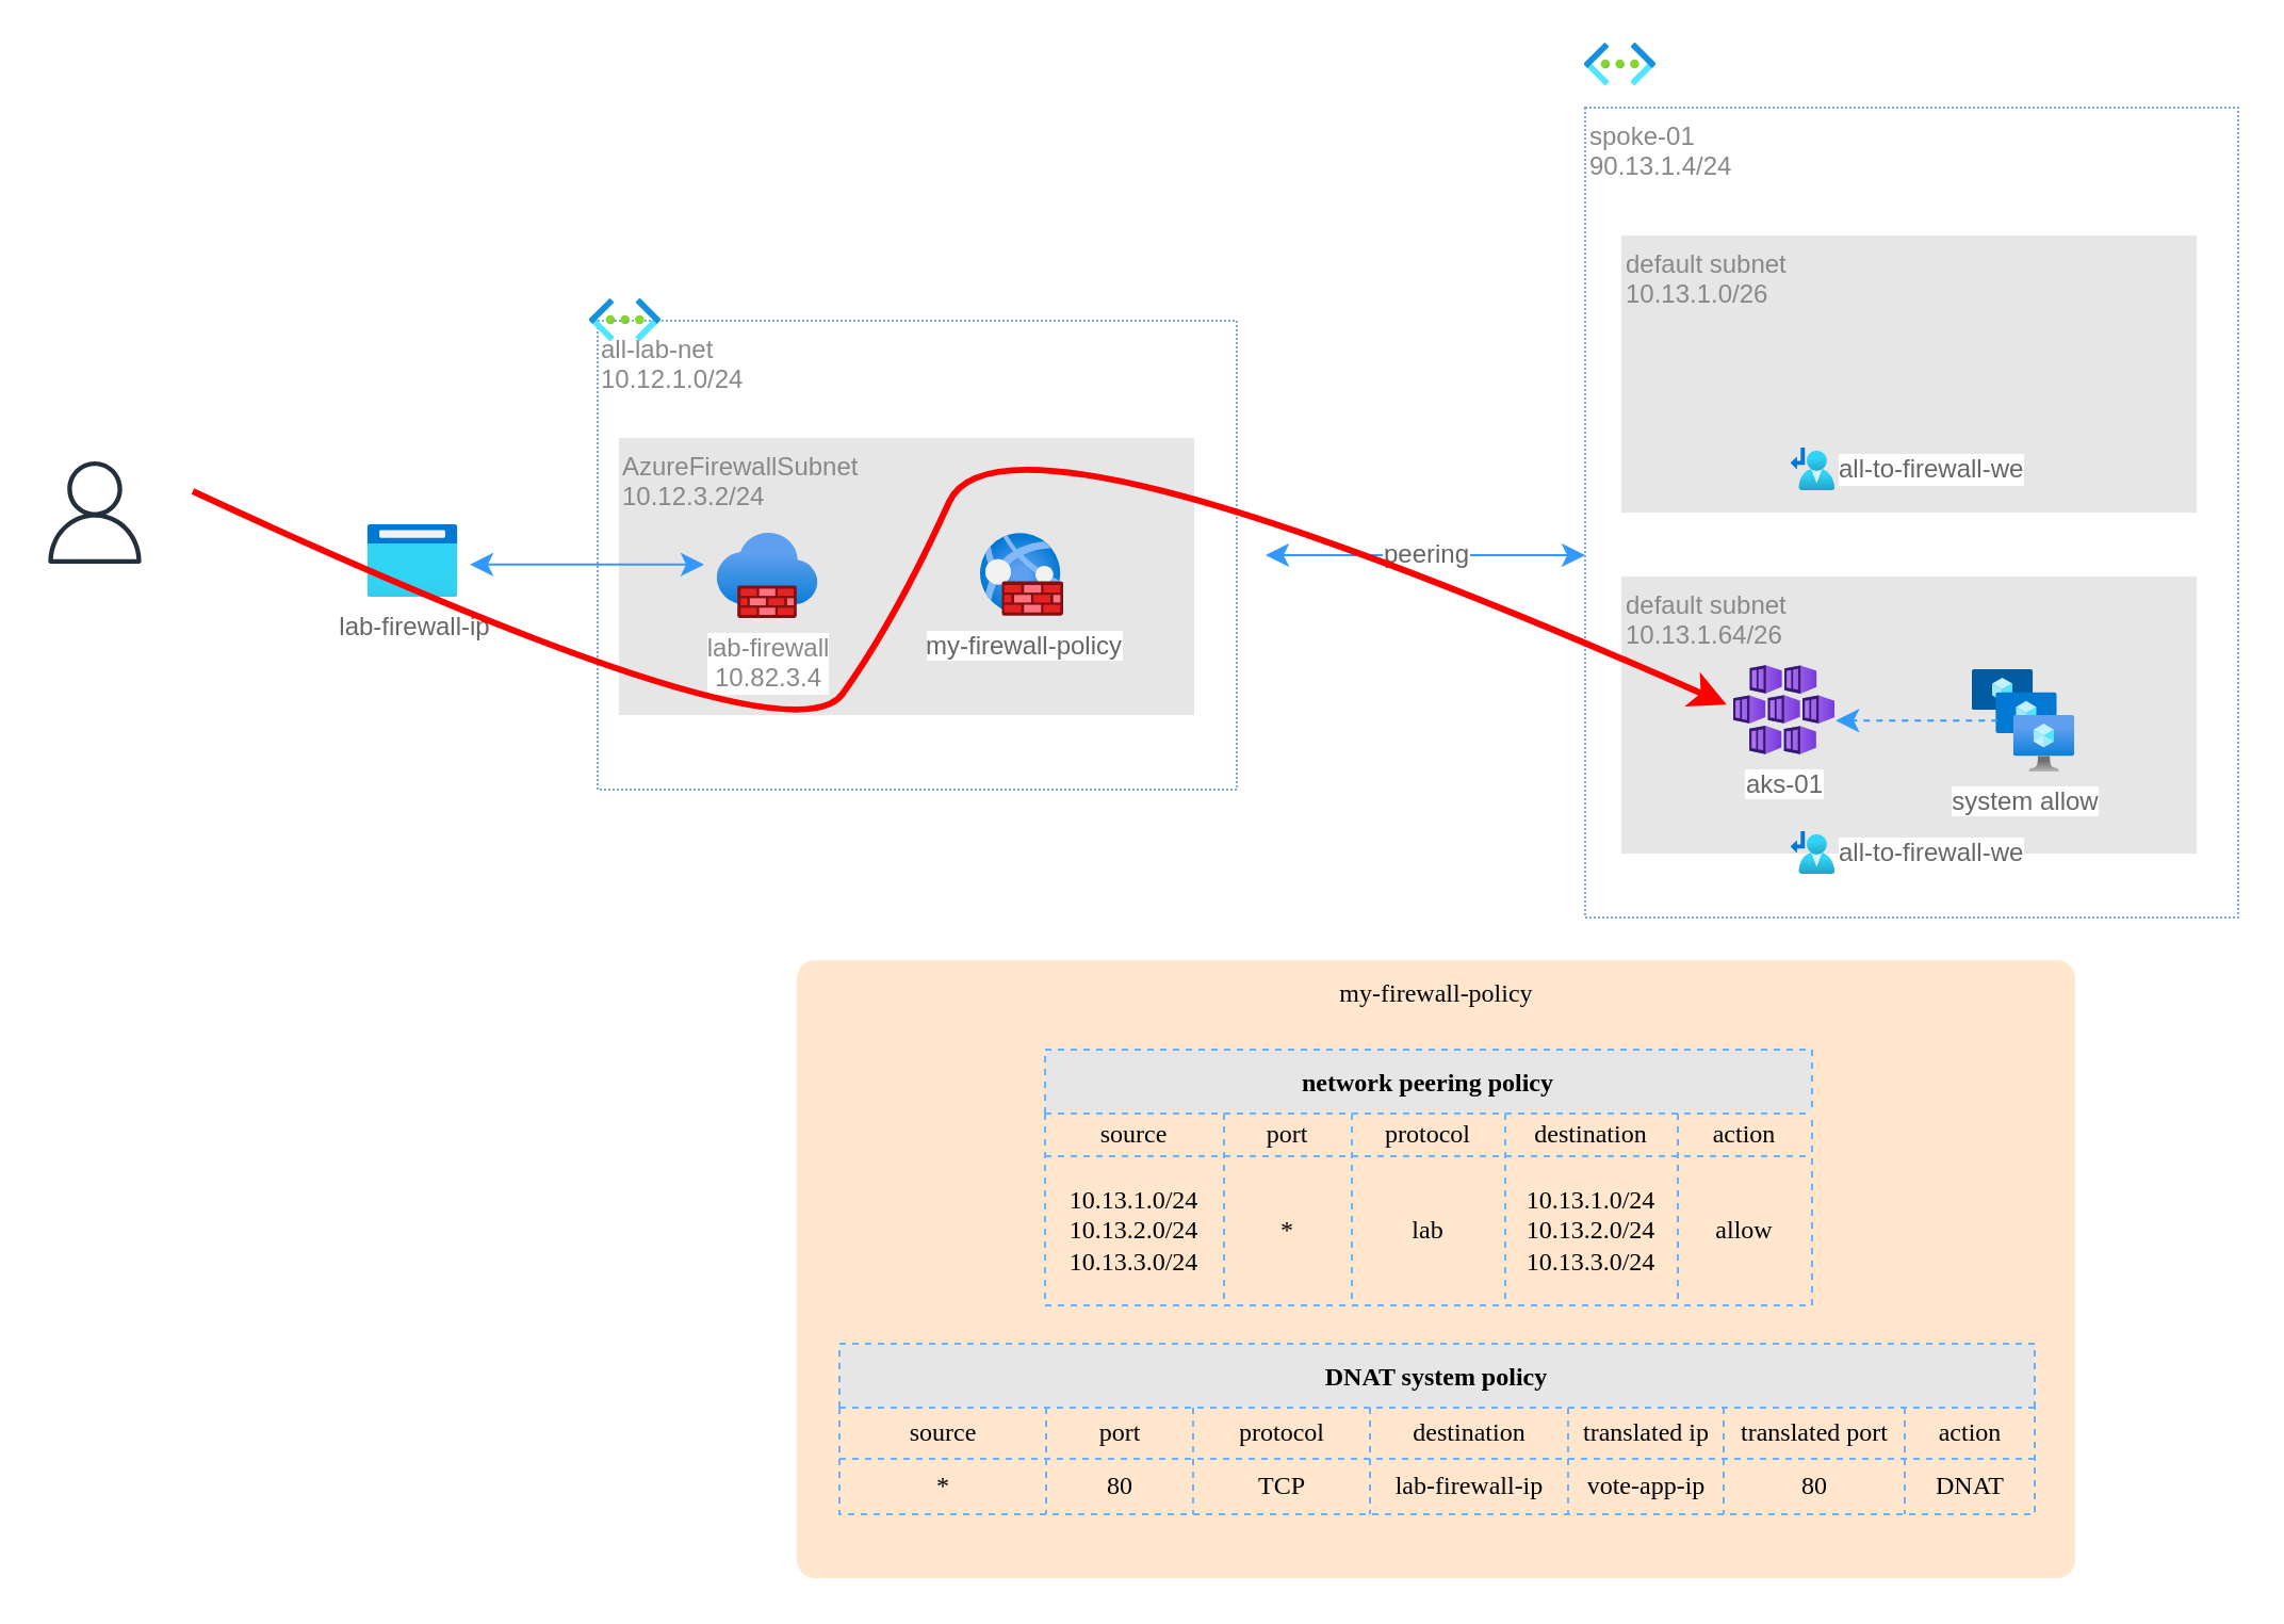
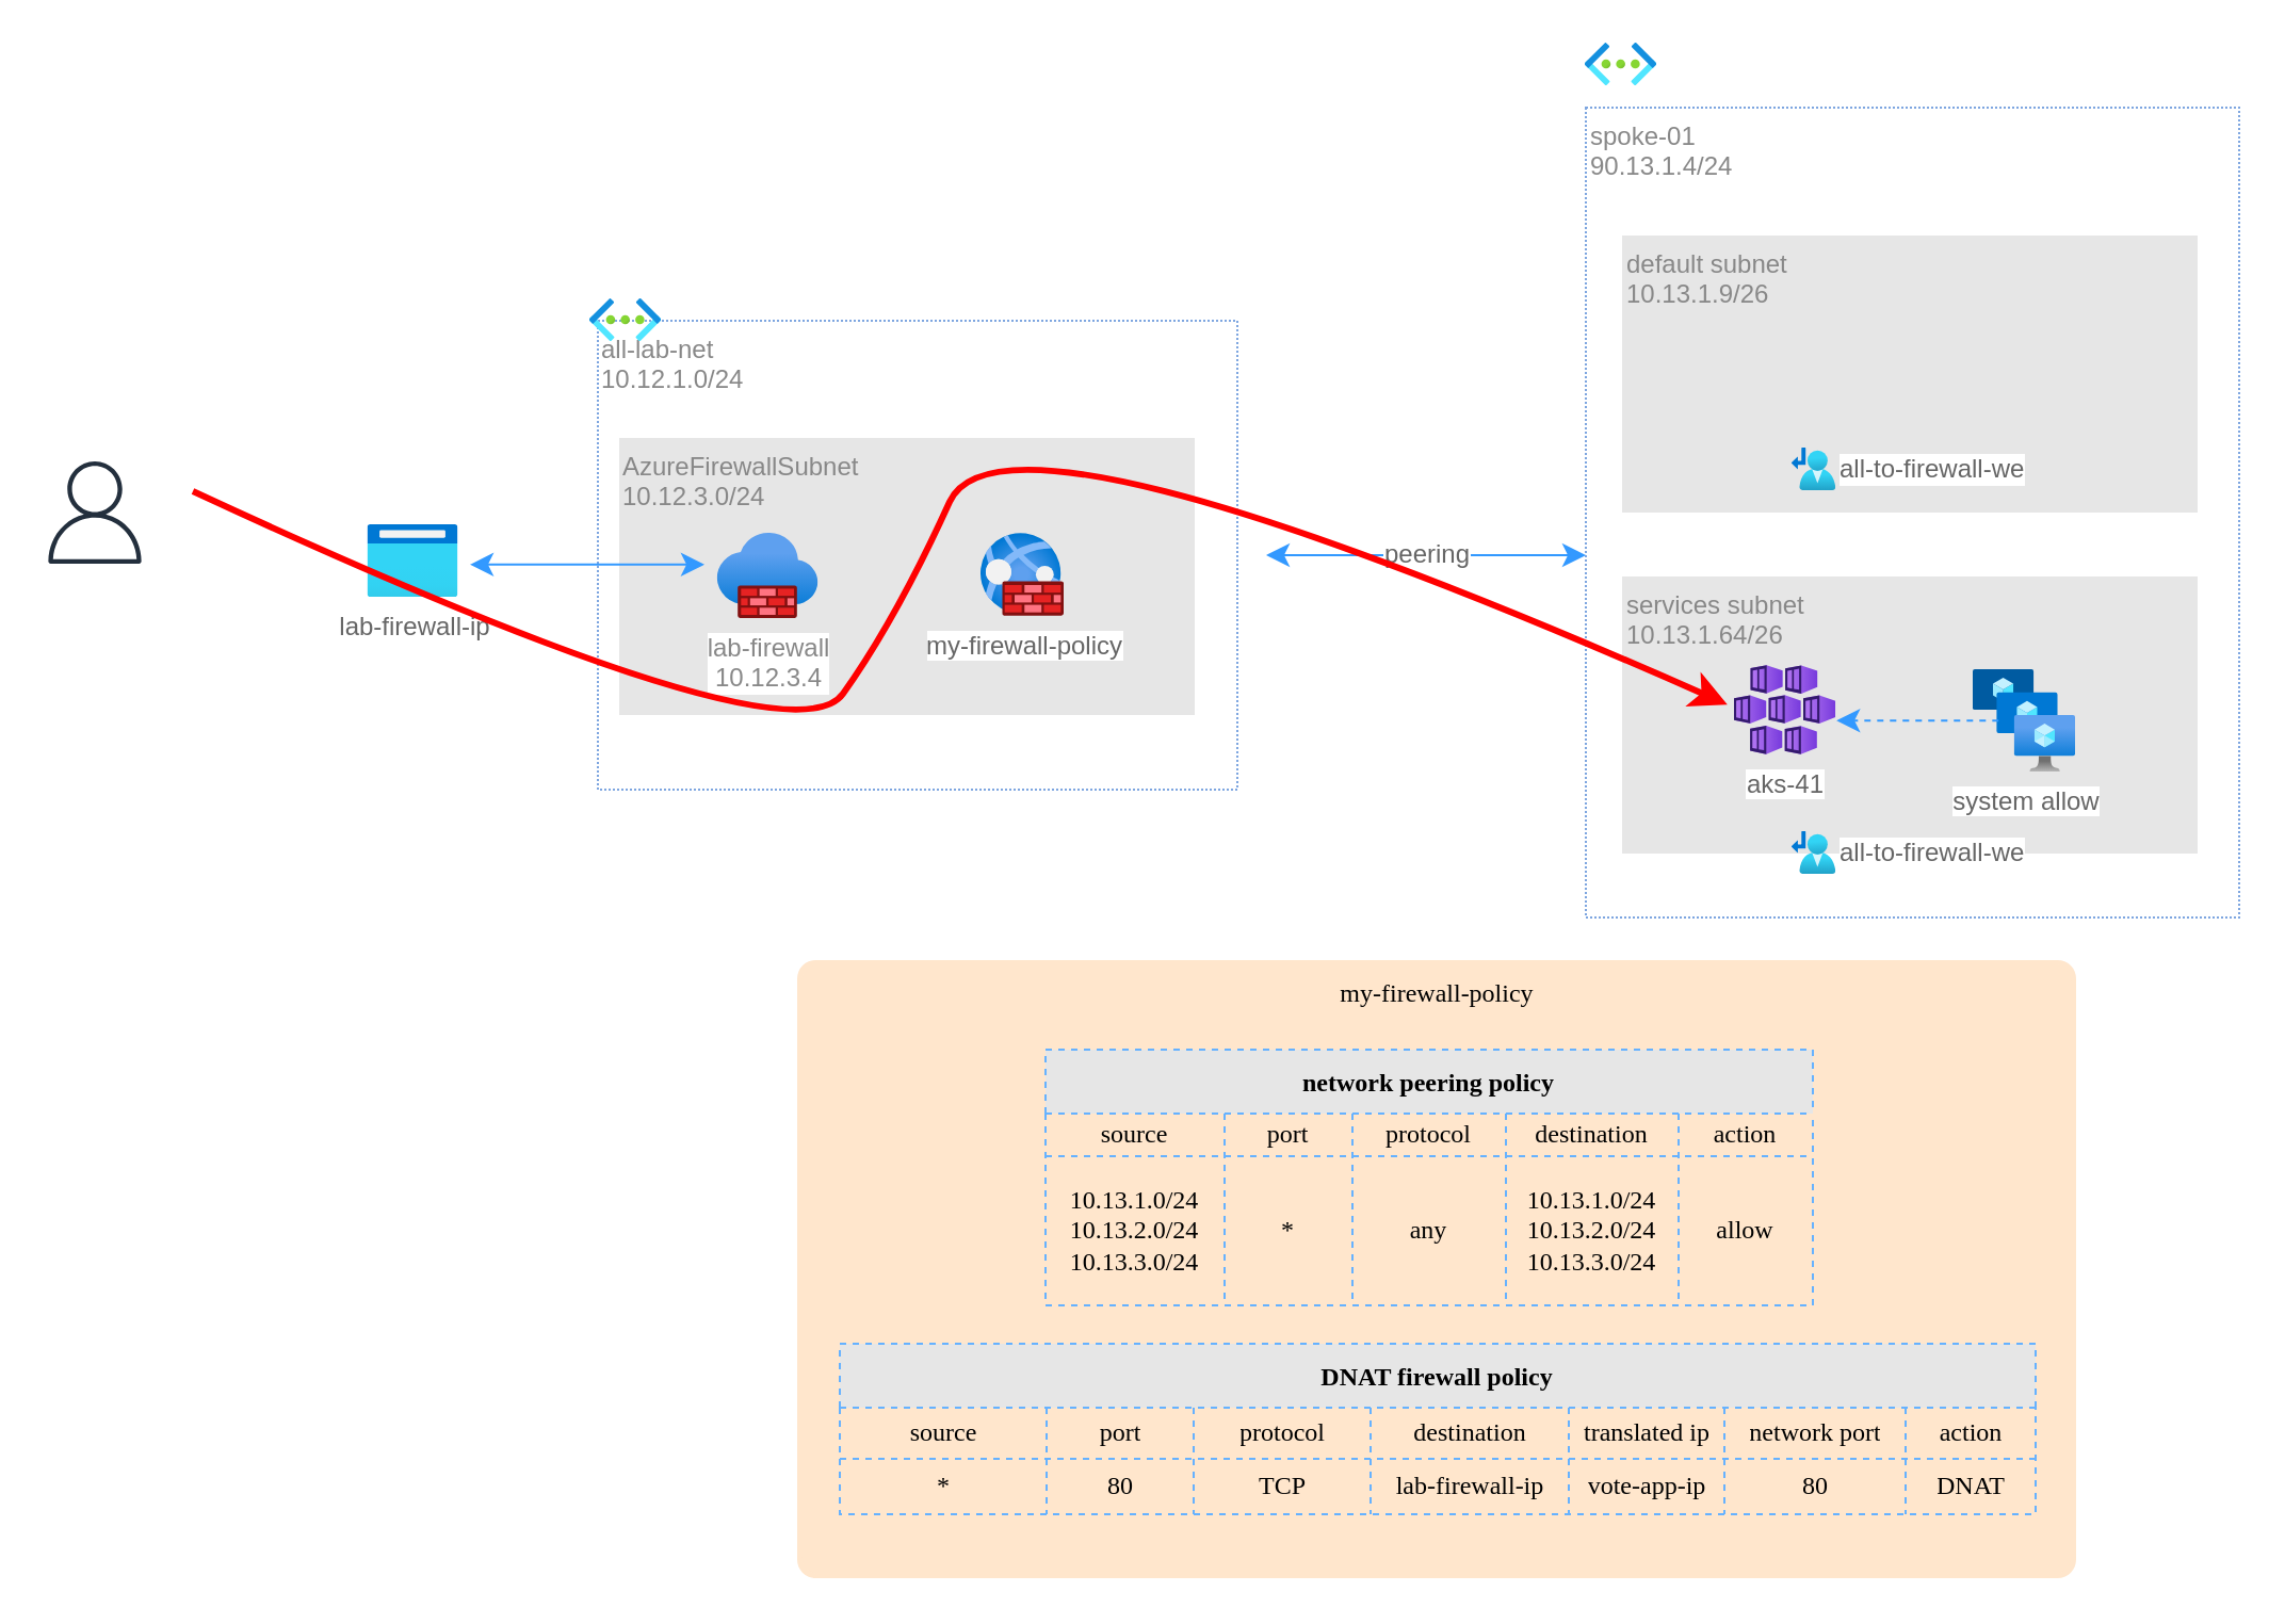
- <mxCell id="7" value="default subnet&lt;br&gt;10.13.1.0/26" style="verticalLabelPosition=middle;verticalAlign=top;shape=mxgraph.basic.rect;fillColor2=none;strokeWidth=1;size=20;indent=5;fillColor=#E6E6E6;strokeColor=none;dashed=1;dashPattern=1 1;fontColor=#888888;labelPosition=center;align=left;horizontal=1;labelBorderColor=none;html=1;" parent="1" vertex="1"><mxGeometry x="760.5" y="110" width="270" height="130" as="geometry" /></mxCell>
+ <mxCell id="7" value="default subnet&lt;br&gt;10.13.1.9/26" style="verticalLabelPosition=middle;verticalAlign=top;shape=mxgraph.basic.rect;fillColor2=none;strokeWidth=1;size=20;indent=5;fillColor=#E6E6E6;strokeColor=none;dashed=1;dashPattern=1 1;fontColor=#888888;labelPosition=center;align=left;horizontal=1;labelBorderColor=none;html=1;" parent="1" vertex="1"><mxGeometry x="760.5" y="110" width="270" height="130" as="geometry" /></mxCell>
- <mxCell id="17" value="AzureFirewallSubnet&lt;br&gt;10.12.3.2/24" style="verticalLabelPosition=middle;verticalAlign=top;shape=mxgraph.basic.rect;fillColor2=none;strokeWidth=1;size=20;indent=5;fillColor=#E6E6E6;strokeColor=none;dashed=1;dashPattern=1 1;fontColor=#888888;labelPosition=center;align=left;horizontal=1;labelBorderColor=none;html=1;" parent="16" vertex="1"><mxGeometry width="270" height="130" as="geometry" /></mxCell>
+ <mxCell id="17" value="AzureFirewallSubnet&lt;br&gt;10.12.3.0/24" style="verticalLabelPosition=middle;verticalAlign=top;shape=mxgraph.basic.rect;fillColor2=none;strokeWidth=1;size=20;indent=5;fillColor=#E6E6E6;strokeColor=none;dashed=1;dashPattern=1 1;fontColor=#888888;labelPosition=center;align=left;horizontal=1;labelBorderColor=none;html=1;" parent="16" vertex="1"><mxGeometry width="270" height="130" as="geometry" /></mxCell>
- <mxCell id="8" value="default subnet&lt;br&gt;10.13.1.64/26" style="verticalLabelPosition=middle;verticalAlign=top;shape=mxgraph.basic.rect;fillColor2=none;strokeWidth=1;size=20;indent=5;fillColor=#E6E6E6;strokeColor=none;dashed=1;dashPattern=1 1;fontColor=#888888;labelPosition=center;align=left;horizontal=1;labelBorderColor=none;html=1;" parent="1" vertex="1"><mxGeometry x="760.5" y="270" width="270" height="130" as="geometry" /></mxCell>
+ <mxCell id="8" value="services subnet&lt;br&gt;10.13.1.64/26" style="verticalLabelPosition=middle;verticalAlign=top;shape=mxgraph.basic.rect;fillColor2=none;strokeWidth=1;size=20;indent=5;fillColor=#E6E6E6;strokeColor=none;dashed=1;dashPattern=1 1;fontColor=#888888;labelPosition=center;align=left;horizontal=1;labelBorderColor=none;html=1;" parent="1" vertex="1"><mxGeometry x="760.5" y="270" width="270" height="130" as="geometry" /></mxCell>
- <mxCell id="18" value="lab-firewall&lt;br&gt;10.82.3.4" style="image;aspect=fixed;html=1;points=[];align=center;fontSize=12;image=img/lib/azure2/networking/Firewalls.svg;fontColor=#888888;" parent="16" vertex="1"><mxGeometry x="46.34" y="45" width="47.33" height="40" as="geometry" /></mxCell>
+ <mxCell id="18" value="lab-firewall&lt;br&gt;10.12.3.4" style="image;aspect=fixed;html=1;points=[];align=center;fontSize=12;image=img/lib/azure2/networking/Firewalls.svg;fontColor=#888888;" parent="16" vertex="1"><mxGeometry x="46.34" y="45" width="47.33" height="40" as="geometry" /></mxCell>
- <mxCell id="11" value="aks-01" style="image;aspect=fixed;html=1;points=[];align=center;fontSize=12;image=img/lib/azure2/containers/Kubernetes_Services.svg;fontColor=#666666;" parent="1" vertex="1"><mxGeometry x="813.5" y="312" width="47.6" height="42" as="geometry" /></mxCell>
+ <mxCell id="11" value="aks-41" style="image;aspect=fixed;html=1;points=[];align=center;fontSize=12;image=img/lib/azure2/containers/Kubernetes_Services.svg;fontColor=#666666;" parent="1" vertex="1"><mxGeometry x="813.5" y="312" width="47.6" height="42" as="geometry" /></mxCell>
- <mxCell id="31" value="lab" style="shape=partialRectangle;html=1;whiteSpace=wrap;connectable=0;fillColor=none;top=0;left=0;bottom=0;right=0;overflow=hidden;dashed=1;strokeColor=#66B2FF;fontFamily=Tahoma;" parent="28" vertex="1"><mxGeometry x="144" width="72" height="70" as="geometry"><mxRectangle width="72" height="70" as="alternateBounds" /></mxGeometry></mxCell>
+ <mxCell id="31" value="any" style="shape=partialRectangle;html=1;whiteSpace=wrap;connectable=0;fillColor=none;top=0;left=0;bottom=0;right=0;overflow=hidden;dashed=1;strokeColor=#66B2FF;fontFamily=Tahoma;" parent="28" vertex="1"><mxGeometry x="144" width="72" height="70" as="geometry"><mxRectangle width="72" height="70" as="alternateBounds" /></mxGeometry></mxCell>
- <mxCell id="35" value="DNAT system policy" style="shape=table;startSize=30;container=1;collapsible=0;childLayout=tableLayout;fontStyle=1;align=center;dashed=1;strokeColor=#66B2FF;fontFamily=Tahoma;fillColor=#E6E6E6;" vertex="1" parent="1"><mxGeometry x="393.5" y="630" width="561" height="80" as="geometry" /></mxCell>
+ <mxCell id="35" value="DNAT firewall policy" style="shape=table;startSize=30;container=1;collapsible=0;childLayout=tableLayout;fontStyle=1;align=center;dashed=1;strokeColor=#66B2FF;fontFamily=Tahoma;fillColor=#E6E6E6;" vertex="1" parent="1"><mxGeometry x="393.5" y="630" width="561" height="80" as="geometry" /></mxCell>
- <mxCell id="42" value="translated port" style="shape=partialRectangle;html=1;whiteSpace=wrap;connectable=0;fillColor=none;top=0;left=0;bottom=0;right=0;overflow=hidden;dashed=1;strokeColor=#66B2FF;fontFamily=Tahoma;" vertex="1" parent="36"><mxGeometry x="415" width="85" height="24" as="geometry"><mxRectangle width="85" height="24" as="alternateBounds" /></mxGeometry></mxCell>
+ <mxCell id="42" value="network port" style="shape=partialRectangle;html=1;whiteSpace=wrap;connectable=0;fillColor=none;top=0;left=0;bottom=0;right=0;overflow=hidden;dashed=1;strokeColor=#66B2FF;fontFamily=Tahoma;" vertex="1" parent="36"><mxGeometry x="415" width="85" height="24" as="geometry"><mxRectangle width="85" height="24" as="alternateBounds" /></mxGeometry></mxCell>
